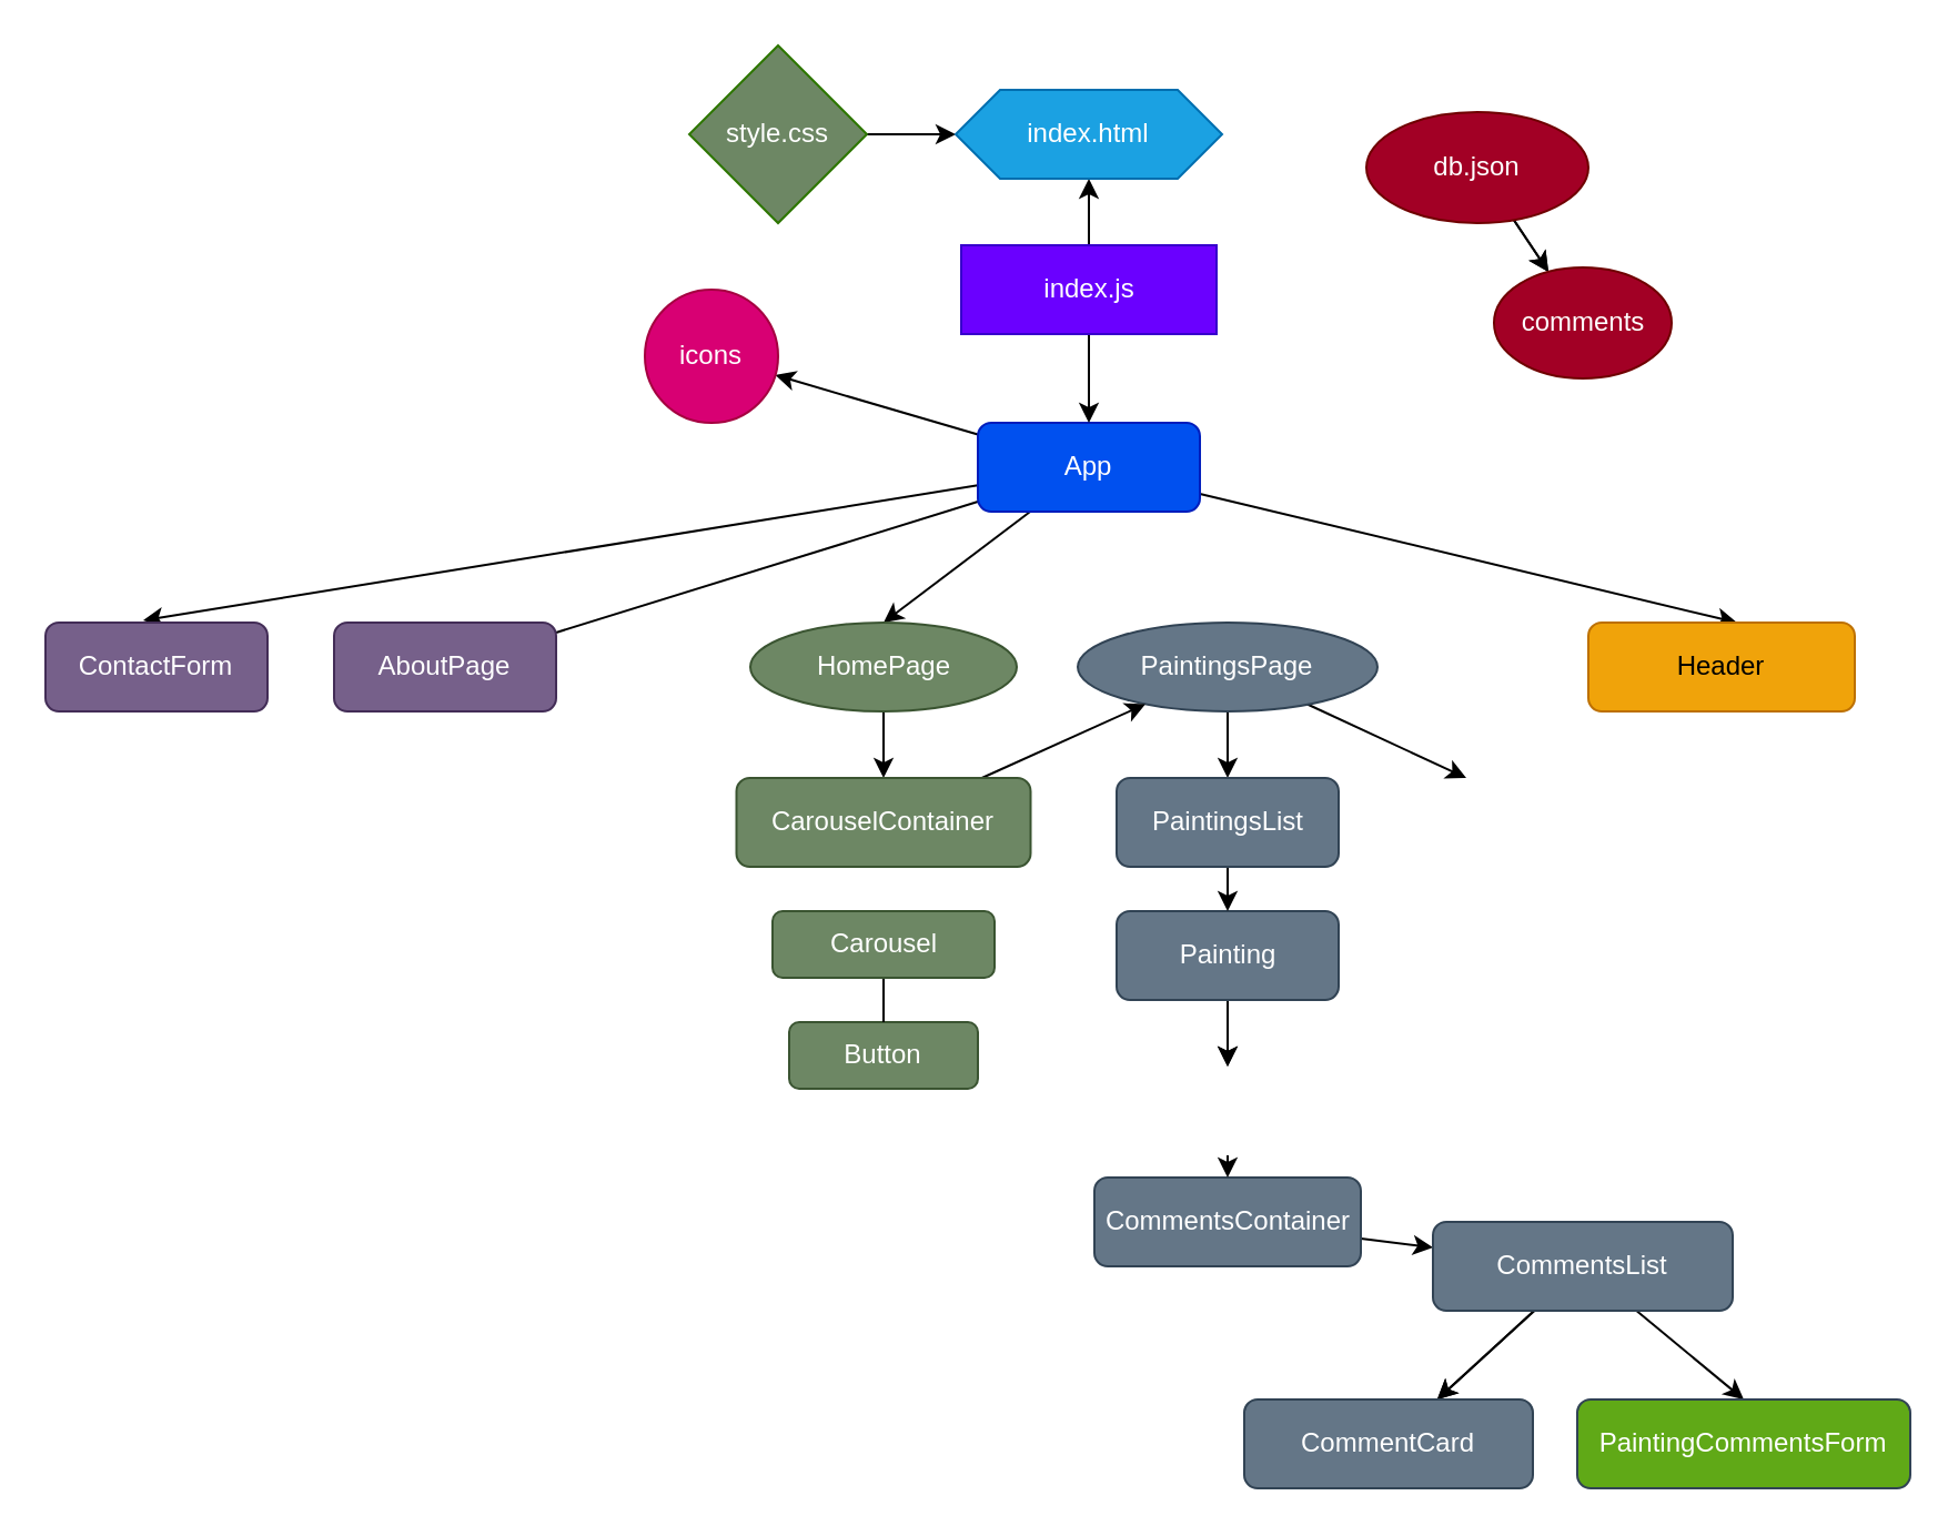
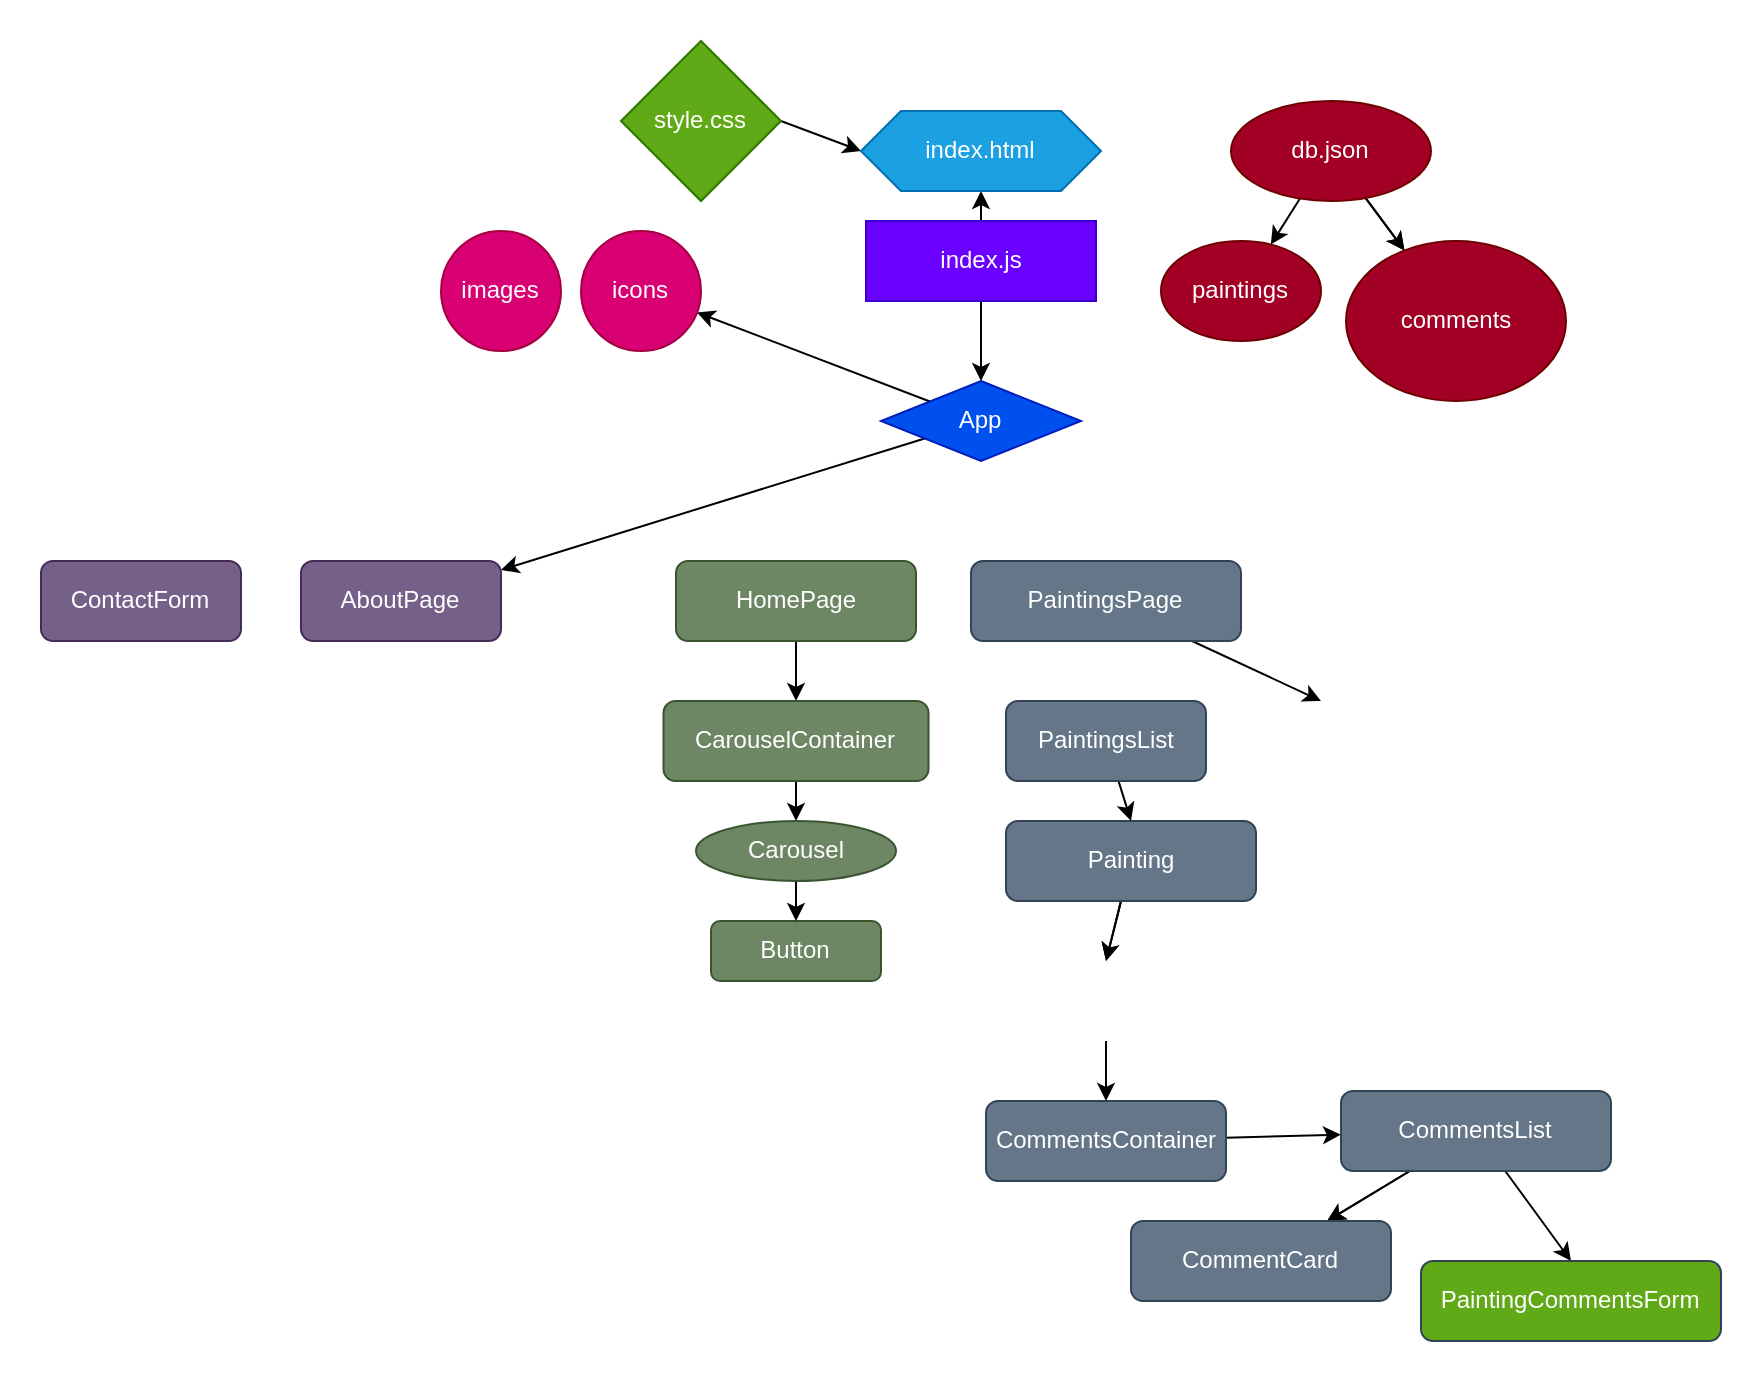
- <mxCell id="43" value="style.css" style="rhombus;whiteSpace=wrap;html=1;fillColor=#6d8764;fontColor=#ffffff;strokeColor=#2D7600;" parent="1" vertex="1"><mxGeometry x="310" y="20" width="80" height="80" as="geometry" /></mxCell>
+ <mxCell id="43" value="style.css" style="rhombus;whiteSpace=wrap;html=1;fillColor=#60a917;fontColor=#ffffff;strokeColor=#2D7600;" parent="1" vertex="1"><mxGeometry x="310" y="20" width="80" height="80" as="geometry" /></mxCell>
- <mxCell id="44" value="index.html" style="shape=hexagon;perimeter=hexagonPerimeter2;whiteSpace=wrap;html=1;fixedSize=1;fillColor=#1ba1e2;fontColor=#ffffff;strokeColor=#006EAF;" parent="1" vertex="1"><mxGeometry x="430" y="40" width="120" height="40" as="geometry" /></mxCell>
+ <mxCell id="44" value="index.html" style="shape=hexagon;perimeter=hexagonPerimeter2;whiteSpace=wrap;html=1;fixedSize=1;fillColor=#1ba1e2;fontColor=#ffffff;strokeColor=#006EAF;" parent="1" vertex="1"><mxGeometry x="430" y="55" width="120" height="40" as="geometry" /></mxCell>
+ <mxCell id="35" value="" style="edgeStyle=none;html=1;" parent="1" source="36" target="41" edge="1"><mxGeometry relative="1" as="geometry" /></mxCell>
+ <mxCell id="45" value="images" style="ellipse;whiteSpace=wrap;html=1;aspect=fixed;fillColor=#d80073;fontColor=#ffffff;strokeColor=#A50040;" parent="1" vertex="1"><mxGeometry x="220" y="115" width="60" height="60" as="geometry" /></mxCell>
+ <mxCell id="41" value="paintings" style="ellipse;whiteSpace=wrap;html=1;rounded=1;fillColor=#a20025;fontColor=#ffffff;strokeColor=#6F0000;" parent="1" vertex="1"><mxGeometry x="580" y="120" width="80" height="50" as="geometry" /></mxCell>
- <mxCell id="40" value="comments" style="ellipse;whiteSpace=wrap;html=1;rounded=1;fillColor=#a20025;fontColor=#ffffff;strokeColor=#6F0000;" parent="1" vertex="1"><mxGeometry x="672.5" y="120" width="80" height="50" as="geometry" /></mxCell>
+ <mxCell id="40" value="comments" style="ellipse;whiteSpace=wrap;html=1;rounded=1;fillColor=#a20025;fontColor=#ffffff;strokeColor=#6F0000;" parent="1" vertex="1"><mxGeometry x="672.5" y="120" width="110" height="80" as="geometry" /></mxCell>
- <mxCell id="46" value="icons" style="ellipse;whiteSpace=wrap;html=1;aspect=fixed;fillColor=#d80073;fontColor=#ffffff;strokeColor=#A50040;" parent="1" vertex="1"><mxGeometry x="290" y="130" width="60" height="60" as="geometry" /></mxCell>
+ <mxCell id="46" value="icons" style="ellipse;whiteSpace=wrap;html=1;aspect=fixed;fillColor=#d80073;fontColor=#ffffff;strokeColor=#A50040;" parent="1" vertex="1"><mxGeometry x="290" y="115" width="60" height="60" as="geometry" /></mxCell>
- <mxCell id="7" value="App" style="rounded=1;whiteSpace=wrap;html=1;fillColor=#0050ef;strokeColor=#001DBC;fontColor=#ffffff;" parent="1" vertex="1"><mxGeometry x="440" y="190" width="100" height="40" as="geometry" /></mxCell>
+ <mxCell id="7" value="App" style="rhombus;whiteSpace=wrap;html=1;fillColor=#0050ef;strokeColor=#001DBC;fontColor=#ffffff;" parent="1" vertex="1"><mxGeometry x="440" y="190" width="100" height="40" as="geometry" /></mxCell>
- <mxCell id="6" style="edgeStyle=none;html=1;entryX=0.44;entryY=-0.025;entryDx=0;entryDy=0;entryPerimeter=0;" edge="1" parent="1" source="7" target="30"><mxGeometry relative="1" as="geometry" /></mxCell>
- <mxCell id="3" style="edgeStyle=none;html=1;entryX=0.558;entryY=0;entryDx=0;entryDy=0;entryPerimeter=0;rounded=1;" parent="1" source="7" target="14" edge="1"><mxGeometry relative="1" as="geometry" /></mxCell>
- <mxCell id="4" style="edgeStyle=none;html=1;entryX=0.5;entryY=0;entryDx=0;entryDy=0;rounded=1;" parent="1" source="7" target="16" edge="1"><mxGeometry relative="1" as="geometry" /></mxCell>
- <mxCell id="5" value="" style="edgeStyle=none;html=1;rounded=1;endArrow=none;" parent="1" source="7" target="29" edge="1"><mxGeometry relative="1" as="geometry" /></mxCell>
+ <mxCell id="5" value="" style="edgeStyle=none;html=1;rounded=1;" parent="1" source="7" target="29" edge="1"><mxGeometry relative="1" as="geometry" /></mxCell>
- <mxCell id="16" value="HomePage" style="ellipse;whiteSpace=wrap;html=1;fillColor=#6d8764;fontColor=#ffffff;strokeColor=#3A5431;" parent="1" vertex="1"><mxGeometry x="337.5" y="280" width="120" height="40" as="geometry" /></mxCell>
+ <mxCell id="16" value="HomePage" style="rounded=1;whiteSpace=wrap;html=1;fillColor=#6d8764;fontColor=#ffffff;strokeColor=#3A5431;" parent="1" vertex="1"><mxGeometry x="337.5" y="280" width="120" height="40" as="geometry" /></mxCell>
- <mxCell id="10" value="PaintingsPage" style="ellipse;whiteSpace=wrap;html=1;fillColor=#647687;fontColor=#ffffff;strokeColor=#314354;" parent="1" vertex="1"><mxGeometry x="485" y="280" width="135" height="40" as="geometry" /></mxCell>
+ <mxCell id="10" value="PaintingsPage" style="rounded=1;whiteSpace=wrap;html=1;fillColor=#647687;fontColor=#ffffff;strokeColor=#314354;" parent="1" vertex="1"><mxGeometry x="485" y="280" width="135" height="40" as="geometry" /></mxCell>
- <mxCell id="14" value="Header" style="rounded=1;whiteSpace=wrap;html=1;fillColor=#f0a30a;fontColor=#000000;strokeColor=#BD7000;" parent="1" vertex="1"><mxGeometry x="715" y="280" width="120" height="40" as="geometry" /></mxCell>
- <mxCell id="9" value="" style="edgeStyle=none;html=1;" parent="1" source="10" target="48" edge="1"><mxGeometry relative="1" as="geometry" /></mxCell>
- <mxCell id="24" value="" style="edgeStyle=none;html=1;rounded=1;" parent="1" source="25" target="10" edge="1"><mxGeometry relative="1" as="geometry" /></mxCell>
+ <mxCell id="24" value="" style="edgeStyle=none;html=1;rounded=1;" parent="1" source="25" target="28" edge="1"><mxGeometry relative="1" as="geometry" /></mxCell>
- <mxCell id="28" value="Carousel" style="rounded=1;whiteSpace=wrap;html=1;fillColor=#6d8764;fontColor=#ffffff;strokeColor=#3A5431;" parent="1" vertex="1"><mxGeometry x="347.5" y="410" width="100" height="30" as="geometry" /></mxCell>
+ <mxCell id="28" value="Carousel" style="ellipse;whiteSpace=wrap;html=1;fillColor=#6d8764;fontColor=#ffffff;strokeColor=#3A5431;" parent="1" vertex="1"><mxGeometry x="347.5" y="410" width="100" height="30" as="geometry" /></mxCell>
- <mxCell id="13" value="Painting" style="rounded=1;whiteSpace=wrap;html=1;fillColor=#647687;fontColor=#ffffff;strokeColor=#314354;" parent="1" vertex="1"><mxGeometry x="502.5" y="410" width="100" height="40" as="geometry" /></mxCell>
+ <mxCell id="13" value="Painting" style="rounded=1;whiteSpace=wrap;html=1;fillColor=#647687;fontColor=#ffffff;strokeColor=#314354;" parent="1" vertex="1"><mxGeometry x="502.5" y="410" width="125" height="40" as="geometry" /></mxCell>
- <mxCell id="27" value="" style="edgeStyle=none;html=1;rounded=1;endArrow=none;" parent="1" source="28" target="26" edge="1"><mxGeometry relative="1" as="geometry" /></mxCell>
+ <mxCell id="27" value="" style="edgeStyle=none;html=1;rounded=1;" parent="1" source="28" target="26" edge="1"><mxGeometry relative="1" as="geometry" /></mxCell>
- <mxCell id="18" value="CommentsContainer" style="whiteSpace=wrap;html=1;rounded=1;fillColor=#647687;fontColor=#ffffff;strokeColor=#314354;" parent="1" vertex="1"><mxGeometry x="492.5" y="530" width="120" height="40" as="geometry" /></mxCell>
+ <mxCell id="18" value="CommentsContainer" style="whiteSpace=wrap;html=1;rounded=1;fillColor=#647687;fontColor=#ffffff;strokeColor=#314354;" parent="1" vertex="1"><mxGeometry x="492.5" y="550" width="120" height="40" as="geometry" /></mxCell>
- <mxCell id="22" value="CommentsList" style="whiteSpace=wrap;html=1;rounded=1;fillColor=#647687;fontColor=#ffffff;strokeColor=#314354;" parent="1" vertex="1"><mxGeometry x="645" y="550" width="135" height="40" as="geometry" /></mxCell>
+ <mxCell id="22" value="CommentsList" style="whiteSpace=wrap;html=1;rounded=1;fillColor=#647687;fontColor=#ffffff;strokeColor=#314354;" parent="1" vertex="1"><mxGeometry x="670" y="545" width="135" height="40" as="geometry" /></mxCell>
- <mxCell id="32" value="CommentCard" style="whiteSpace=wrap;html=1;rounded=1;fillColor=#647687;fontColor=#ffffff;strokeColor=#314354;" parent="1" vertex="1"><mxGeometry x="560" y="630" width="130" height="40" as="geometry" /></mxCell>
+ <mxCell id="32" value="CommentCard" style="whiteSpace=wrap;html=1;rounded=1;fillColor=#647687;fontColor=#ffffff;strokeColor=#314354;" parent="1" vertex="1"><mxGeometry x="565" y="610" width="130" height="40" as="geometry" /></mxCell>
